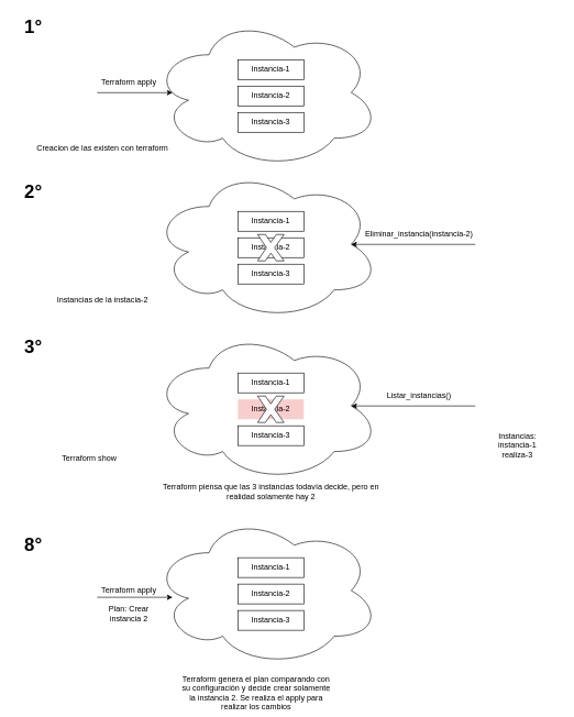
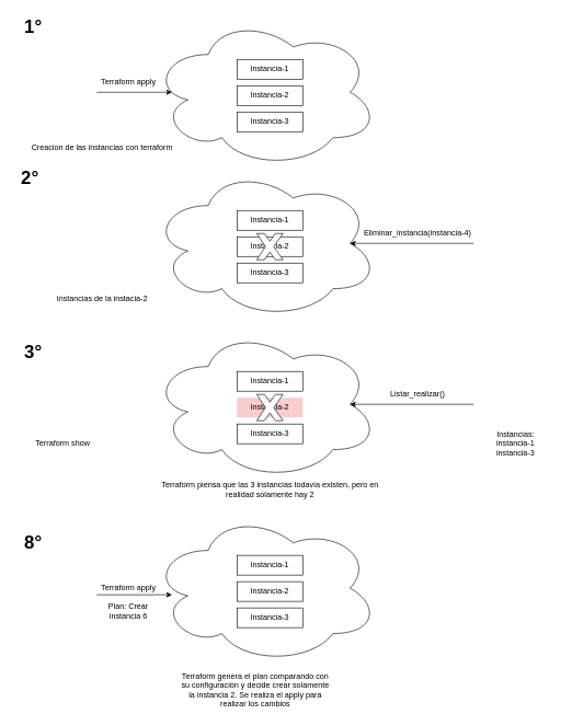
- <mxCell id="10" value="Creacion de las existen con terraform" style="text;html=1;align=center;verticalAlign=middle;whiteSpace=wrap;rounded=0;" vertex="1" parent="1"><mxGeometry x="40" y="210" width="230" height="30" as="geometry" /></mxCell>
+ <mxCell id="10" value="Creacion de las instancias con terraform" style="text;html=1;align=center;verticalAlign=middle;whiteSpace=wrap;rounded=0;" vertex="1" parent="1"><mxGeometry x="40" y="210" width="230" height="30" as="geometry" /></mxCell>
- <mxCell id="16" value="&lt;b style=&quot;font-size: 28px;&quot;&gt;2°&lt;/b&gt;" style="text;html=1;align=center;verticalAlign=middle;whiteSpace=wrap;rounded=0;fontSize=28;" vertex="1" parent="1"><mxGeometry x="20" y="270" width="60" height="40" as="geometry" /></mxCell>
+ <mxCell id="16" value="&lt;b style=&quot;font-size: 28px;&quot;&gt;2°&lt;/b&gt;" style="text;html=1;align=center;verticalAlign=middle;whiteSpace=wrap;rounded=0;fontSize=28;" vertex="1" parent="1"><mxGeometry x="15" y="250" width="60" height="40" as="geometry" /></mxCell>
- <mxCell id="20" value="Eliminar_instancia(instancia-2)" style="text;html=1;align=center;verticalAlign=middle;whiteSpace=wrap;rounded=0;" vertex="1" parent="1"><mxGeometry x="550" y="340" width="170" height="30" as="geometry" /></mxCell>
+ <mxCell id="20" value="Eliminar_instancia(instancia-4)" style="text;html=1;align=center;verticalAlign=middle;whiteSpace=wrap;rounded=0;" vertex="1" parent="1"><mxGeometry x="550" y="340" width="170" height="30" as="geometry" /></mxCell>
- <mxCell id="24" value="&lt;b style=&quot;font-size: 28px;&quot;&gt;3°&lt;/b&gt;" style="text;html=1;align=center;verticalAlign=middle;whiteSpace=wrap;rounded=0;fontSize=28;" vertex="1" parent="1"><mxGeometry x="20" y="505" width="60" height="40" as="geometry" /></mxCell>
+ <mxCell id="24" value="&lt;b style=&quot;font-size: 28px;&quot;&gt;3°&lt;/b&gt;" style="text;html=1;align=center;verticalAlign=middle;whiteSpace=wrap;rounded=0;fontSize=28;" vertex="1" parent="1"><mxGeometry x="20" y="515" width="60" height="40" as="geometry" /></mxCell>
- <mxCell id="38" value="Listar_instancias()" style="text;html=1;align=center;verticalAlign=middle;whiteSpace=wrap;rounded=0;" vertex="1" parent="1"><mxGeometry x="550" y="585" width="170" height="30" as="geometry" /></mxCell>
+ <mxCell id="38" value="Listar_realizar()" style="text;html=1;align=center;verticalAlign=middle;whiteSpace=wrap;rounded=0;" vertex="1" parent="1"><mxGeometry x="550" y="585" width="170" height="30" as="geometry" /></mxCell>
- <mxCell id="40" value="Instancias:&lt;br&gt;instancia-1&lt;div&gt;realiza-3&lt;/div&gt;" style="text;html=1;align=center;verticalAlign=middle;whiteSpace=wrap;rounded=0;" vertex="1" parent="1"><mxGeometry x="729" y="660" width="110" height="30" as="geometry" /></mxCell>
+ <mxCell id="40" value="Instancias:&lt;br&gt;instancia-1&lt;div&gt;instancia-3&lt;/div&gt;" style="text;html=1;align=center;verticalAlign=middle;whiteSpace=wrap;rounded=0;" vertex="1" parent="1"><mxGeometry x="729" y="660" width="110" height="30" as="geometry" /></mxCell>
- <mxCell id="23" value="Terraform show" style="text;html=1;align=center;verticalAlign=middle;whiteSpace=wrap;rounded=0;" vertex="1" parent="1"><mxGeometry x="80" y="680" width="110" height="30" as="geometry" /></mxCell>
+ <mxCell id="23" value="Terraform show" style="text;html=1;align=center;verticalAlign=middle;whiteSpace=wrap;rounded=0;" vertex="1" parent="1"><mxGeometry x="40" y="660" width="110" height="30" as="geometry" /></mxCell>
- <mxCell id="25" value="Terraform piensa que las 3 instancias todavía decide, pero en realidad solamente hay 2" style="text;html=1;align=center;verticalAlign=middle;whiteSpace=wrap;rounded=0;" vertex="1" parent="1"><mxGeometry x="228.75" y="730" width="362.5" height="30" as="geometry" /></mxCell>
+ <mxCell id="25" value="Terraform piensa que las 3 instancias todavía existen, pero en realidad solamente hay 2" style="text;html=1;align=center;verticalAlign=middle;whiteSpace=wrap;rounded=0;" vertex="1" parent="1"><mxGeometry x="228.75" y="730" width="362.5" height="30" as="geometry" /></mxCell>
- <mxCell id="31" value="Plan: Crear instancia 2" style="text;html=1;align=center;verticalAlign=middle;whiteSpace=wrap;rounded=0;" vertex="1" parent="1"><mxGeometry x="140" y="915" width="110" height="30" as="geometry" /></mxCell>
+ <mxCell id="31" value="Plan: Crear instancia 6" style="text;html=1;align=center;verticalAlign=middle;whiteSpace=wrap;rounded=0;" vertex="1" parent="1"><mxGeometry x="140" y="915" width="110" height="30" as="geometry" /></mxCell>
